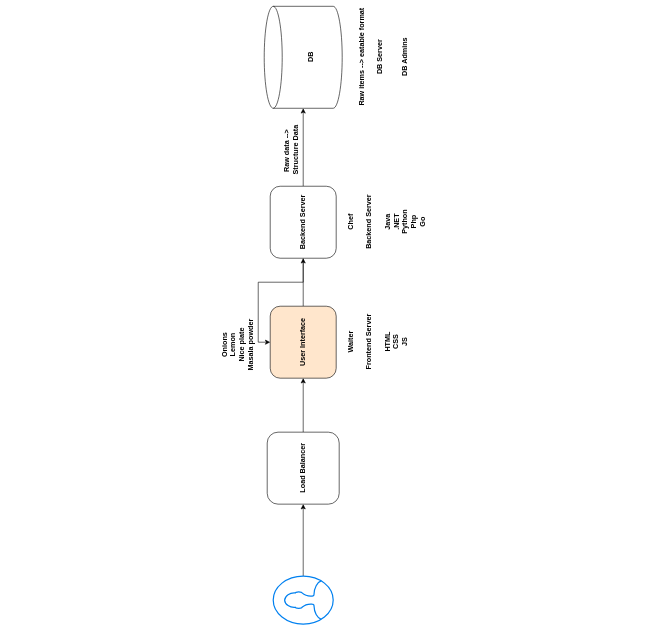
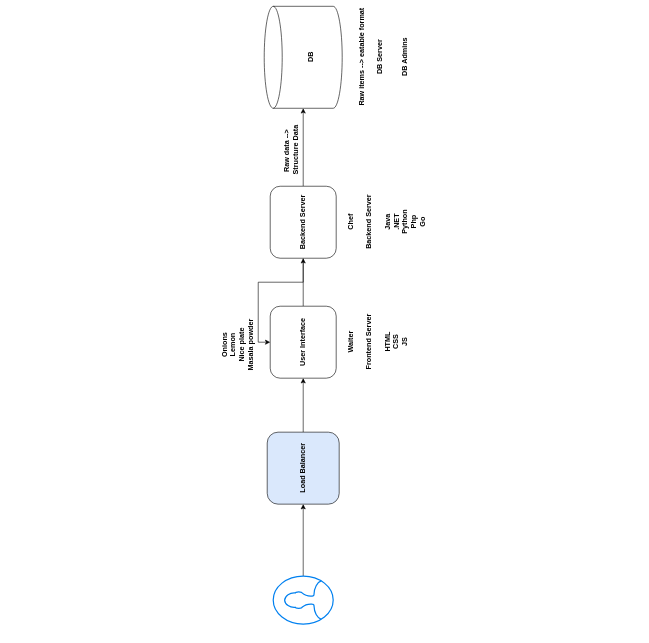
- <mxCell id="5" value="&lt;b&gt;User Interface&lt;/b&gt;" style="rounded=1;whiteSpace=wrap;html=1;rotation=-90;fillColor=#ffe6cc;" parent="2" vertex="1"><mxGeometry x="425" y="175" width="120" height="110" as="geometry" /></mxCell>
+ <mxCell id="5" value="&lt;b&gt;User Interface&lt;/b&gt;" style="rounded=1;whiteSpace=wrap;html=1;rotation=-90;" parent="2" vertex="1"><mxGeometry x="425" y="175" width="120" height="110" as="geometry" /></mxCell>
- <mxCell id="15" value="&lt;b&gt;Load Balancer&lt;/b&gt;" style="rounded=1;whiteSpace=wrap;html=1;rotation=-90;" parent="2" vertex="1"><mxGeometry x="425" y="380" width="120" height="120" as="geometry" /></mxCell>
+ <mxCell id="15" value="&lt;b&gt;Load Balancer&lt;/b&gt;" style="rounded=1;whiteSpace=wrap;html=1;rotation=-90;fillColor=#dae8fc;" parent="2" vertex="1"><mxGeometry x="425" y="380" width="120" height="120" as="geometry" /></mxCell>
